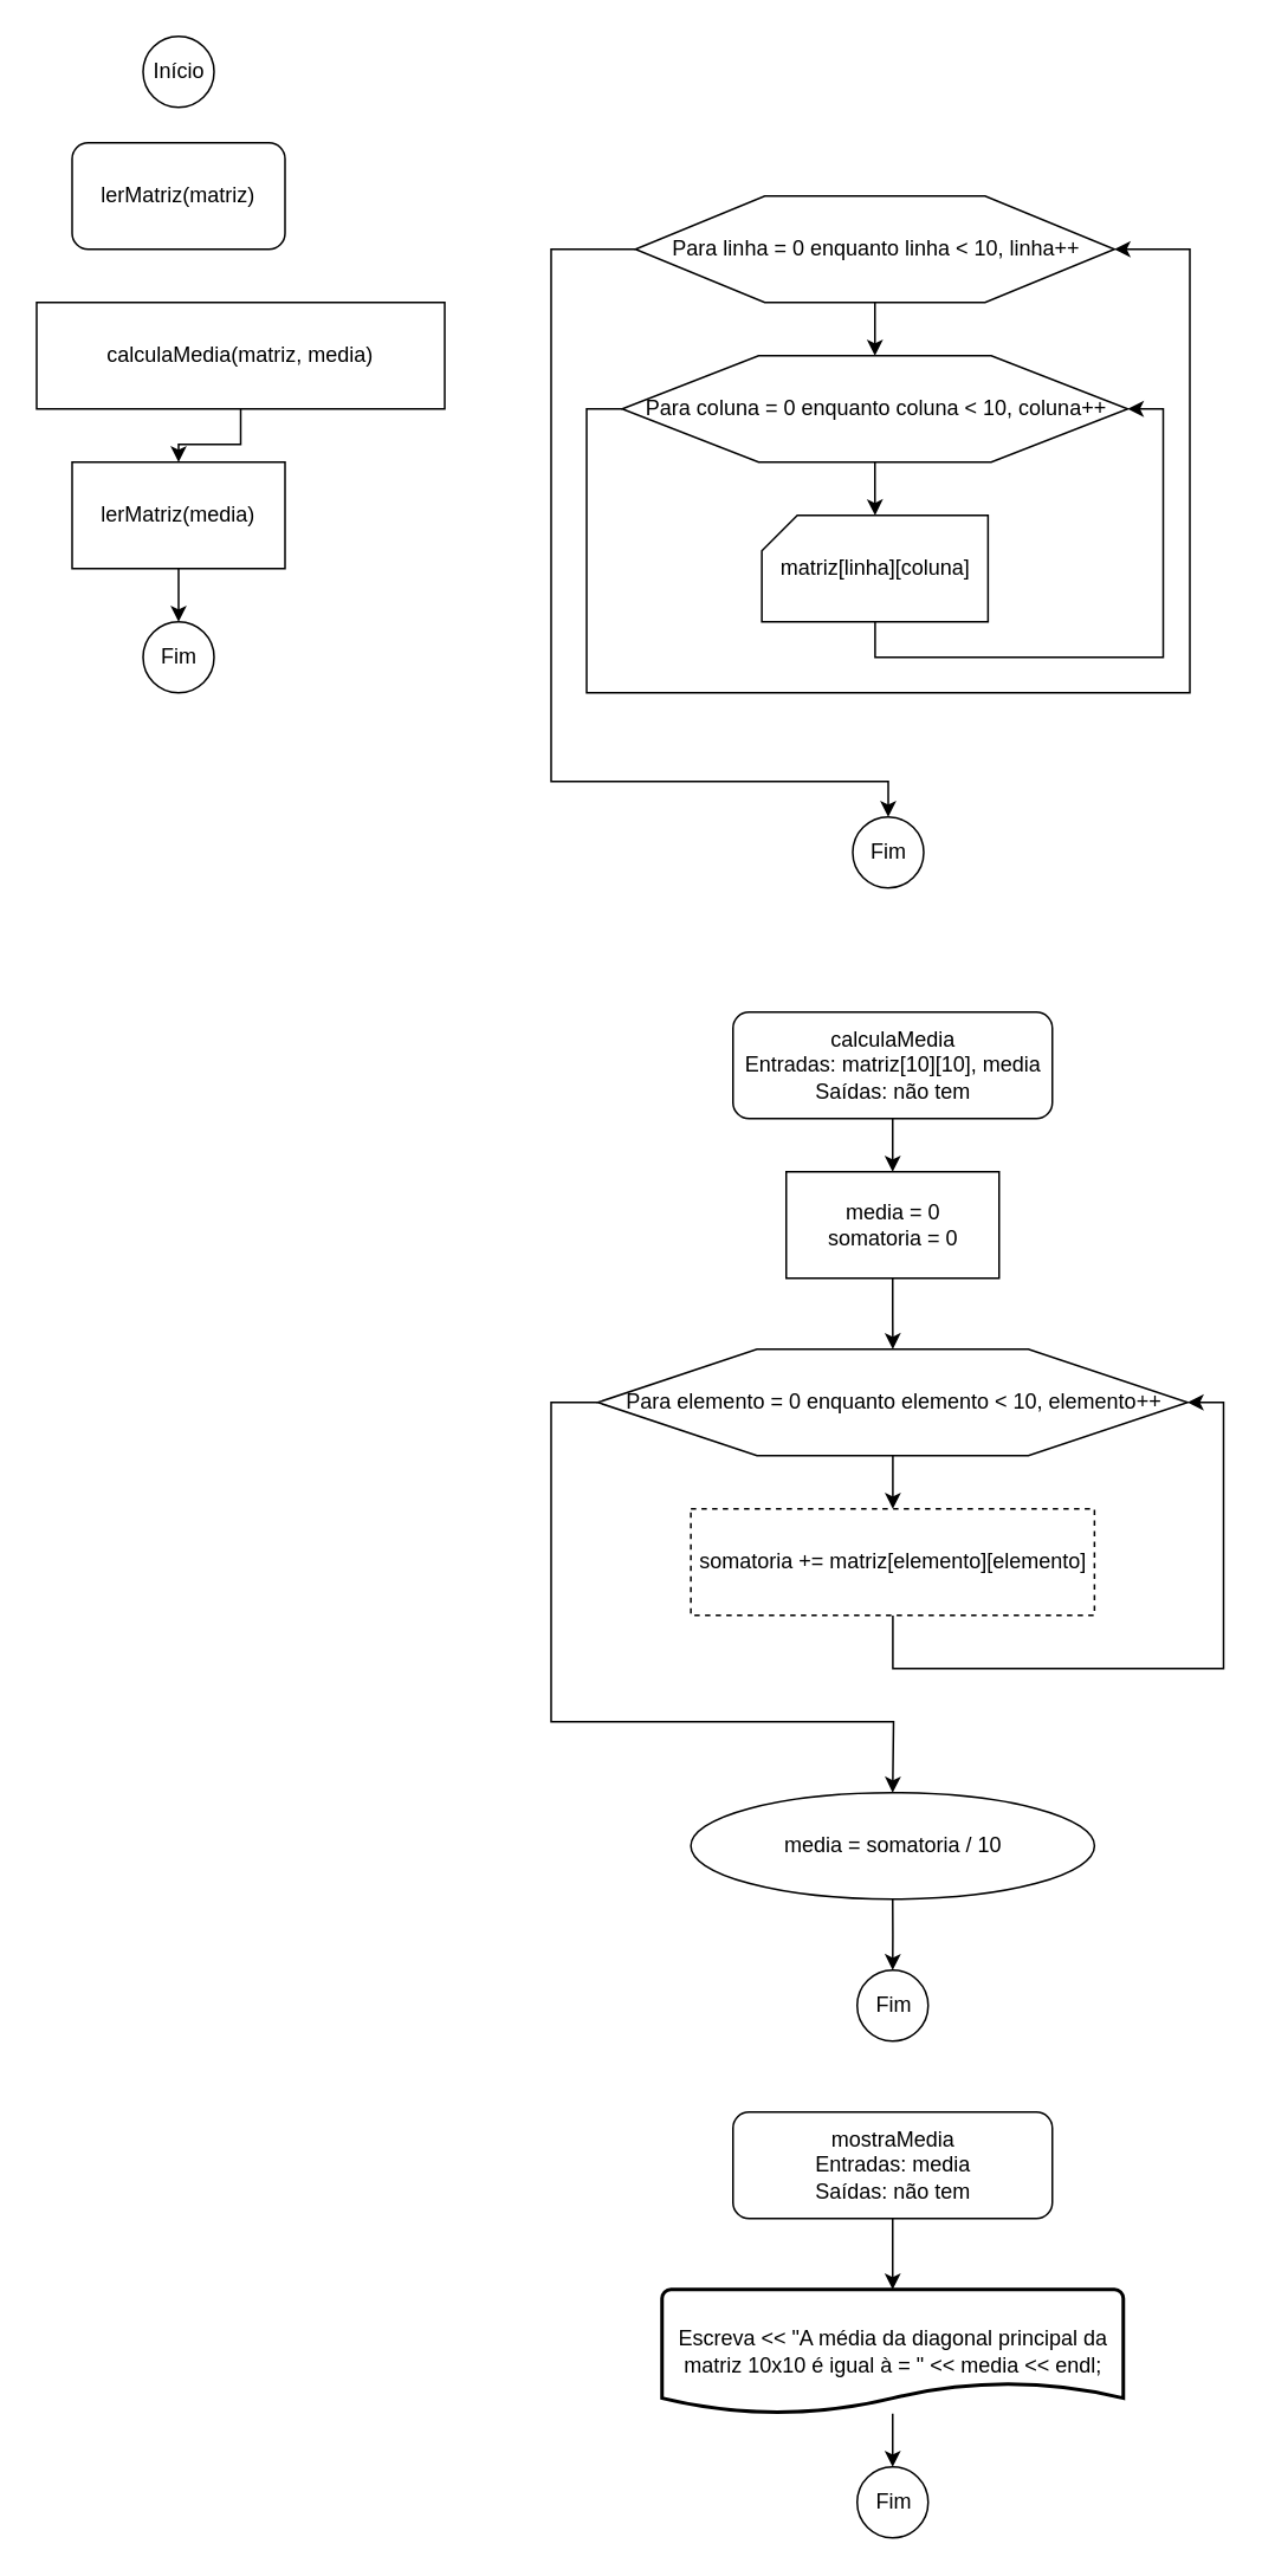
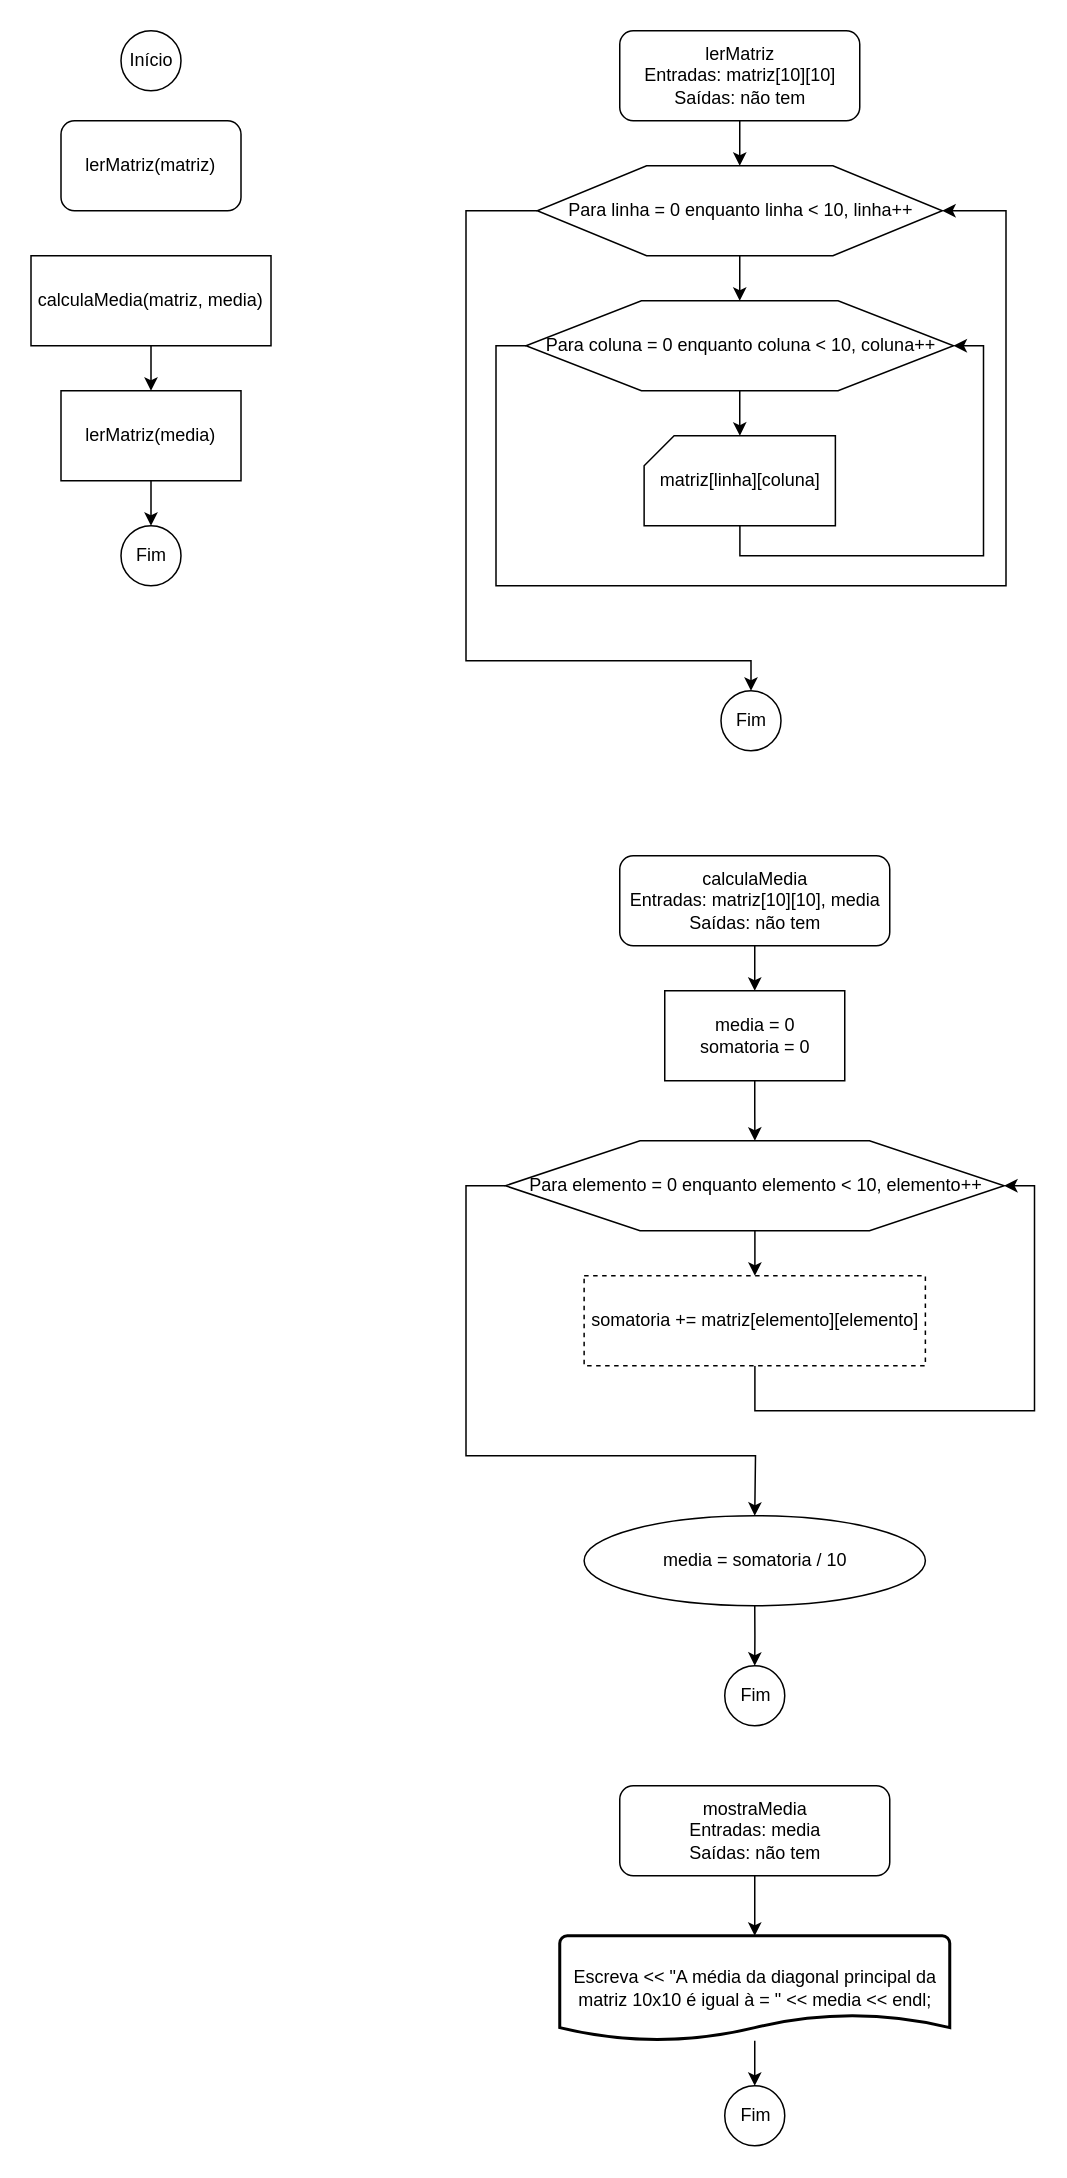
+ <mxCell id="10" value="lerMatriz&lt;br&gt;Entradas: matriz[10][10]&lt;br&gt;Saídas: não tem" style="rounded=1;whiteSpace=wrap;html=1;" parent="1" vertex="1"><mxGeometry x="412.5" y="20" width="160" height="60" as="geometry" /></mxCell>
+ <mxCell id="9" value="" style="edgeStyle=orthogonalEdgeStyle;rounded=0;orthogonalLoop=1;jettySize=auto;html=1;" parent="1" source="10" target="13" edge="1"><mxGeometry relative="1" as="geometry" /></mxCell>
- <mxCell id="5" value="calculaMedia(matriz, media)" style="rounded=0;whiteSpace=wrap;html=1;" parent="1" vertex="1"><mxGeometry x="20" y="170" width="230" height="60" as="geometry" /></mxCell>
+ <mxCell id="5" value="calculaMedia(matriz, media)" style="rounded=0;whiteSpace=wrap;html=1;" parent="1" vertex="1"><mxGeometry y="170" width="160" height="60" as="geometry" x="20" /></mxCell>
